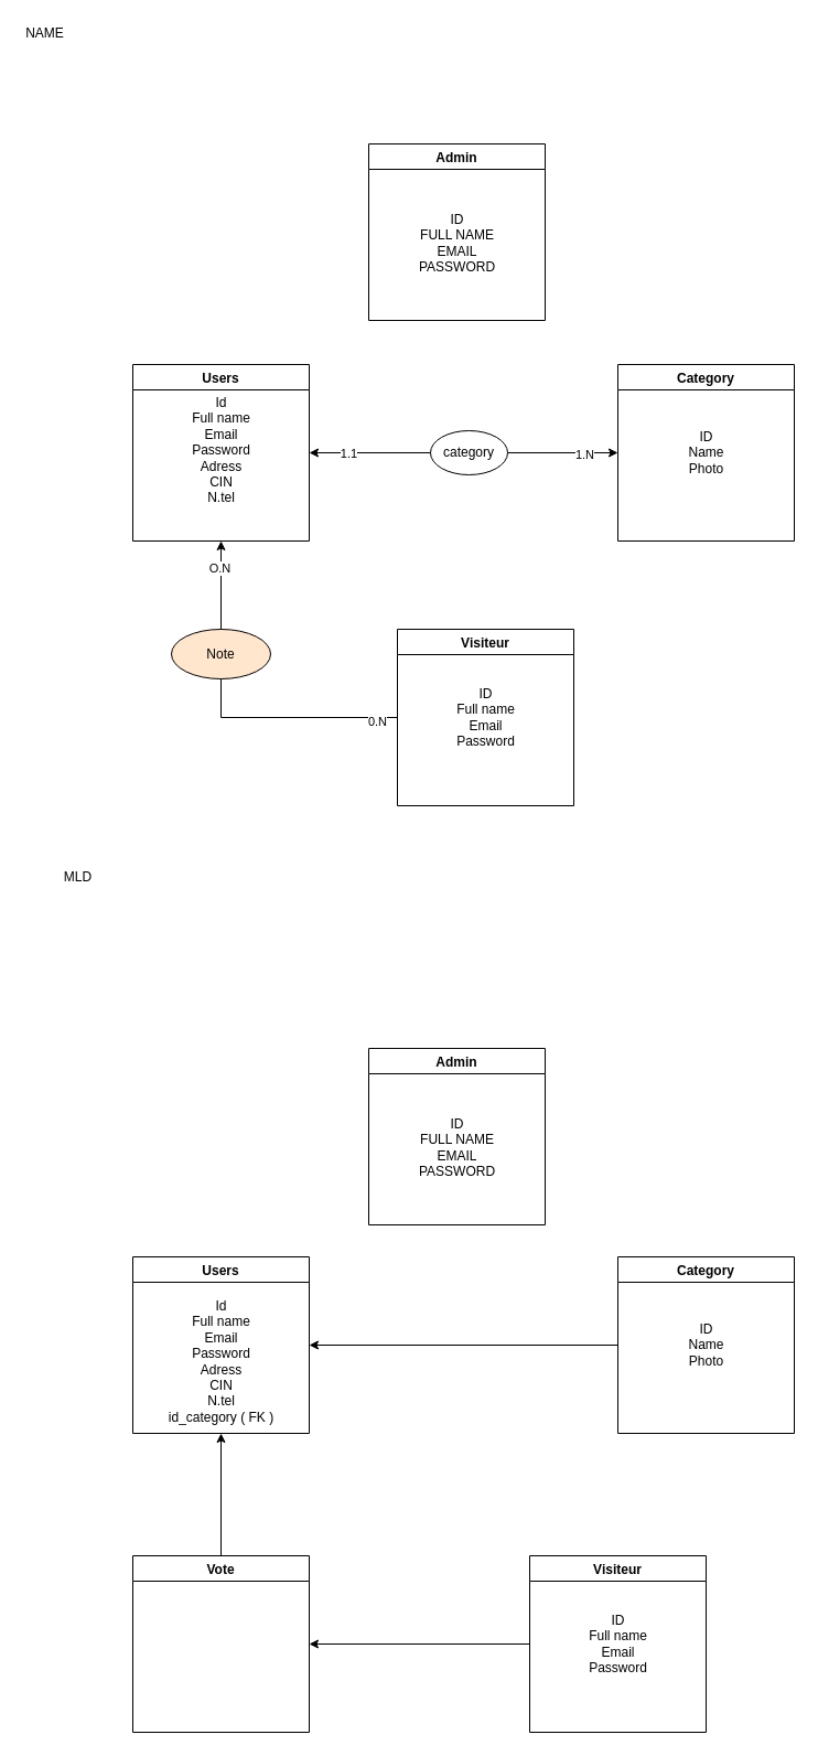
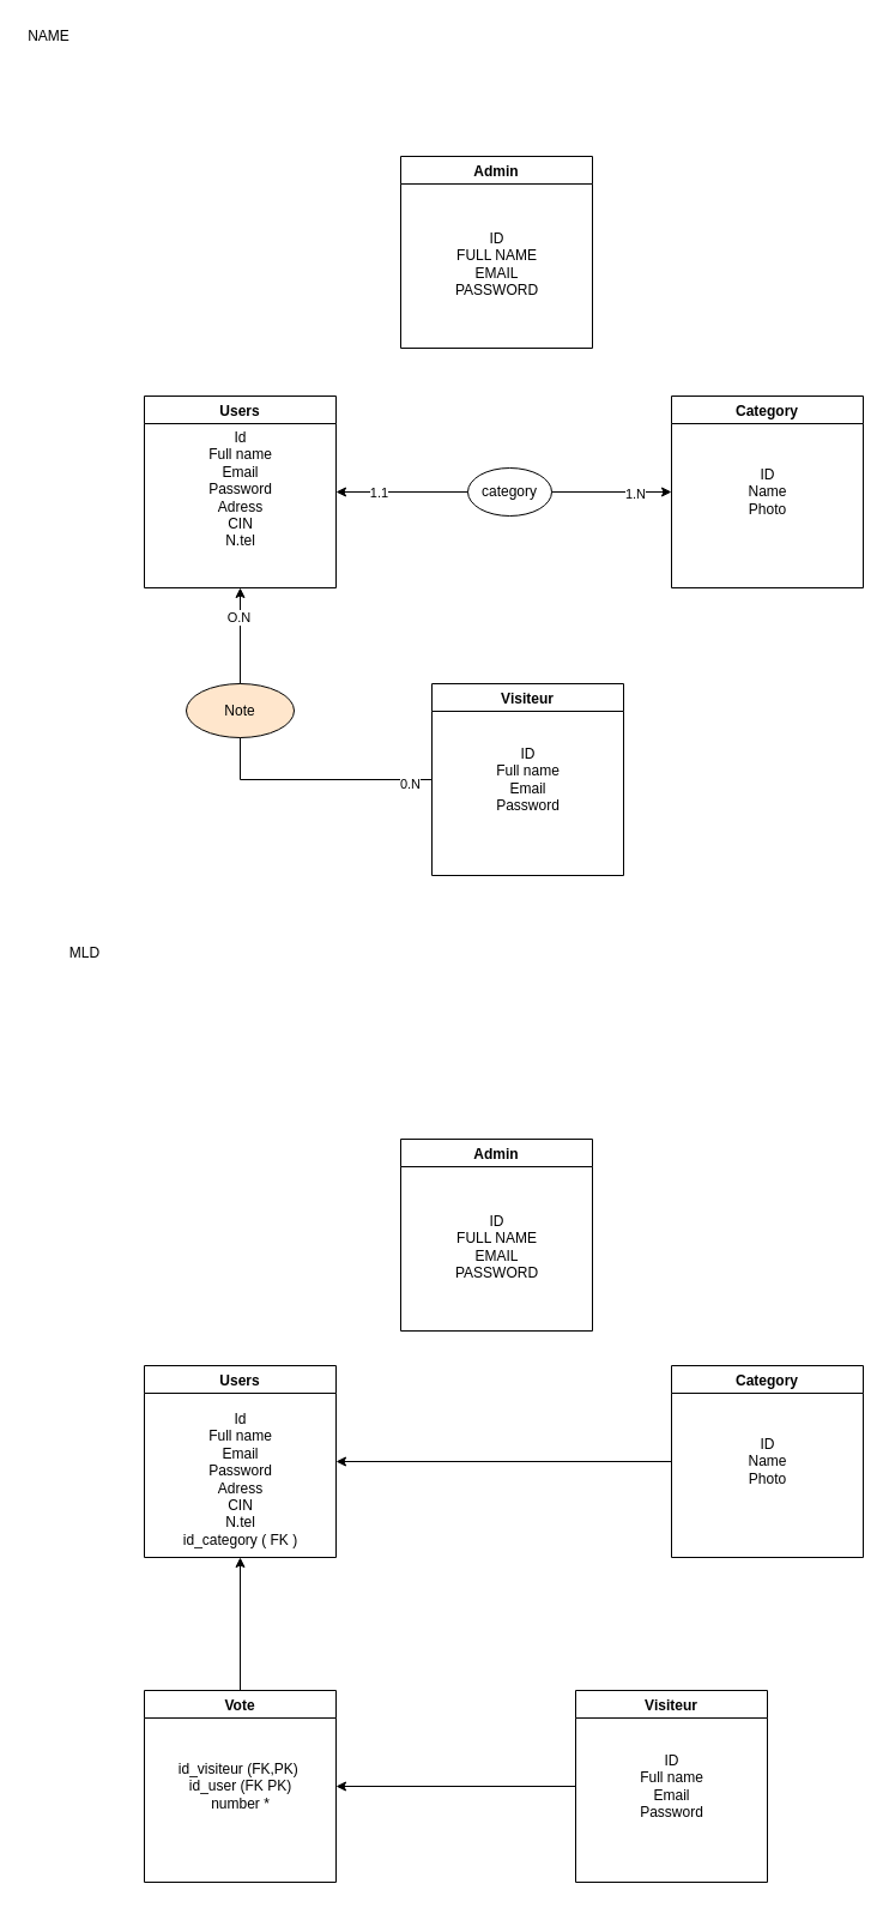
+ <mxCell id="32" value="id_visiteur (FK,PK)&amp;nbsp;&lt;br&gt;id_user (FK PK)&lt;br&gt;number *" style="text;html=1;align=center;verticalAlign=middle;resizable=0;points=[];autosize=1;strokeColor=none;" vertex="1" parent="31"><mxGeometry x="20" y="55" width="120" height="50" as="geometry" /></mxCell>
